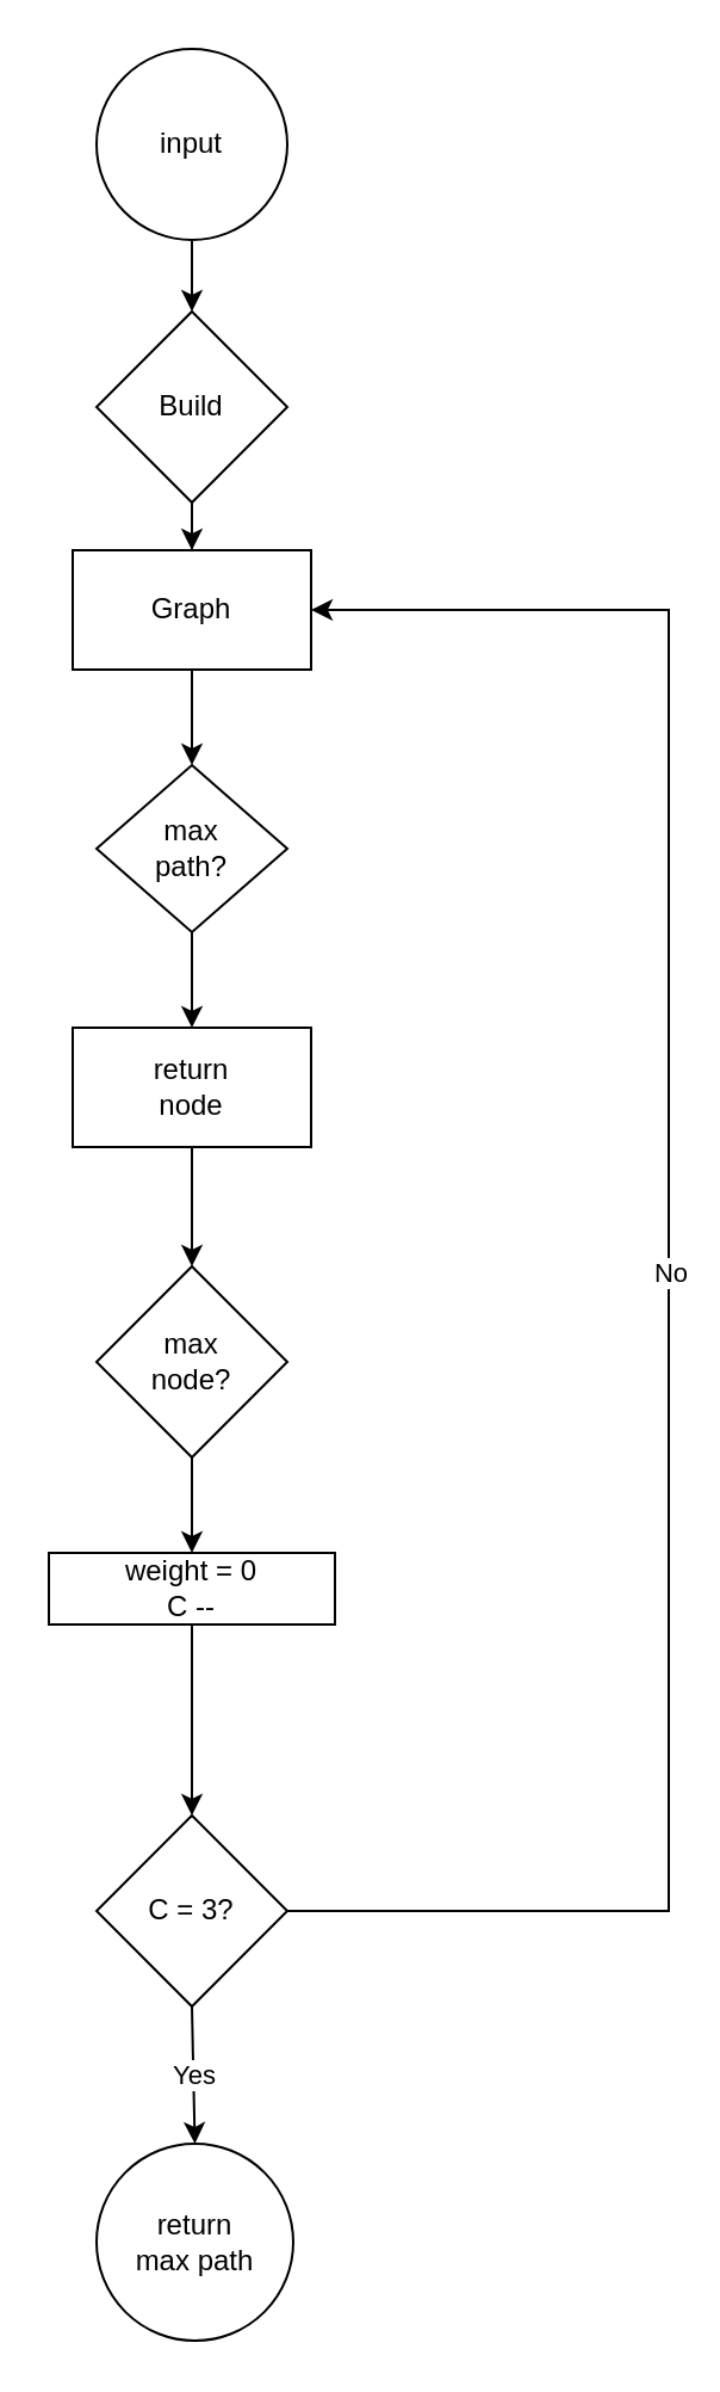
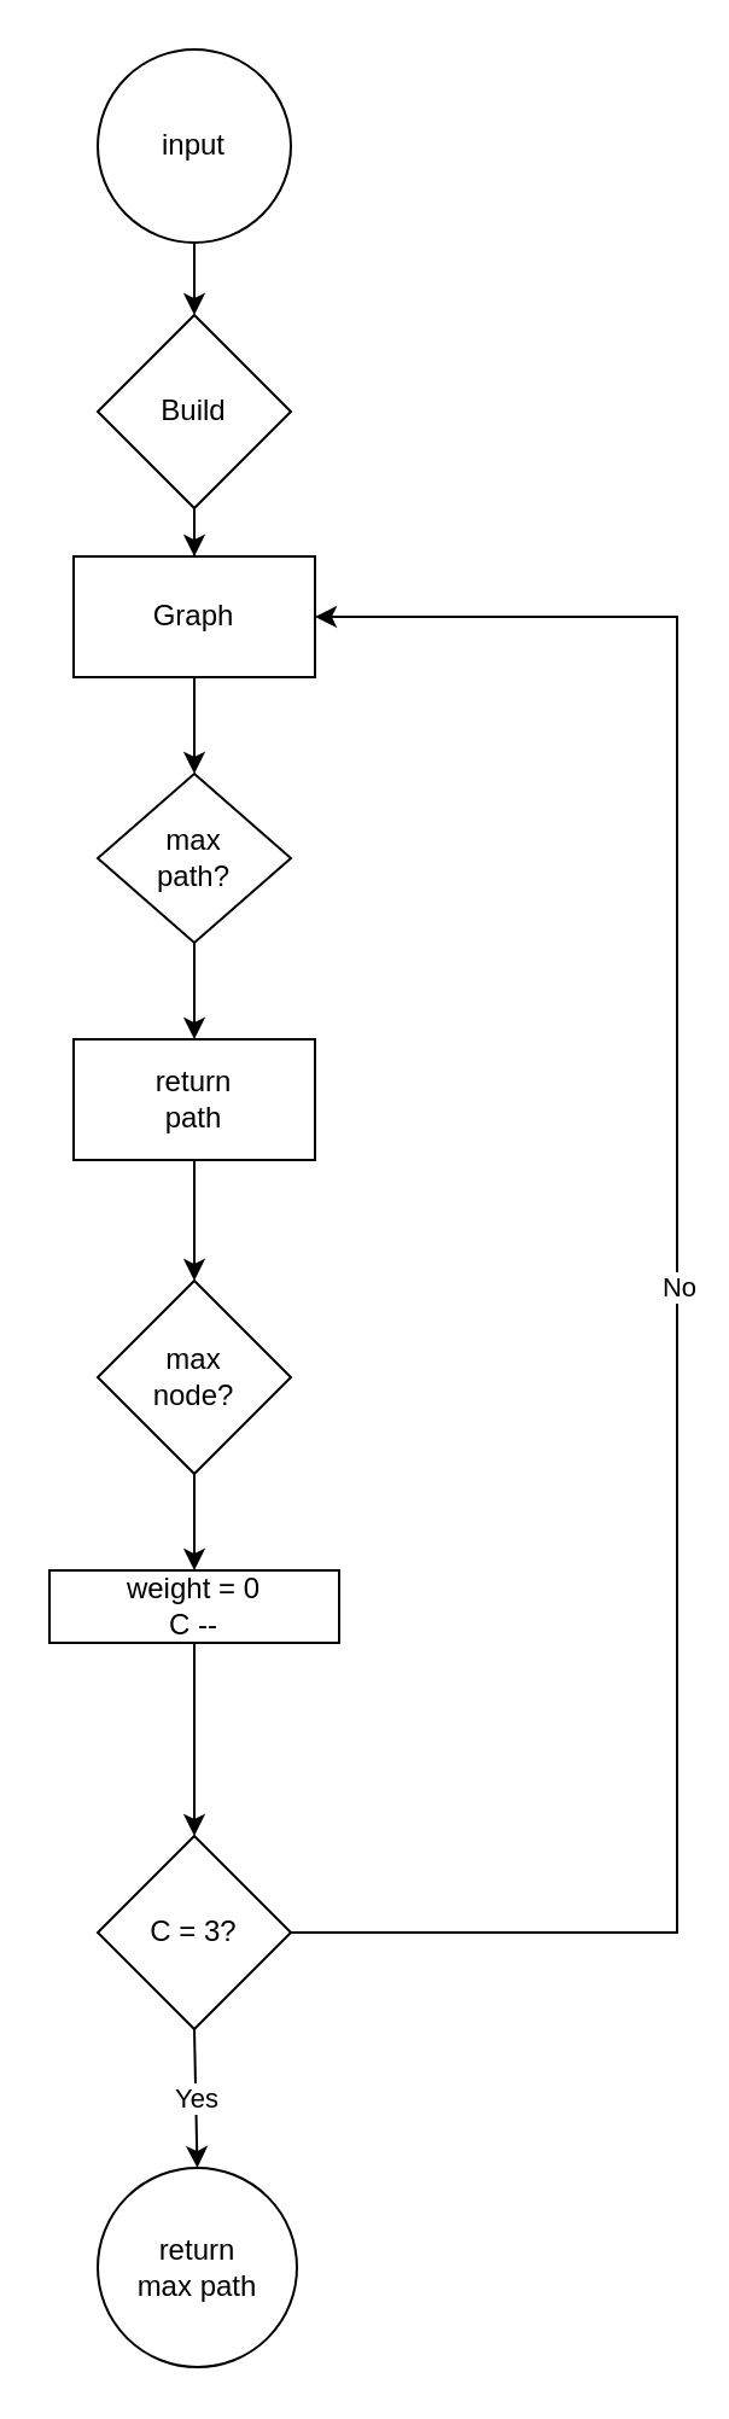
- <mxCell id="12" value="return&lt;br&gt;node" style="rounded=0;whiteSpace=wrap;html=1;" vertex="1" parent="1"><mxGeometry x="30" y="430" width="100" height="50" as="geometry" /></mxCell>
+ <mxCell id="12" value="return&lt;br&gt;path" style="rounded=0;whiteSpace=wrap;html=1;" vertex="1" parent="1"><mxGeometry x="30" y="430" width="100" height="50" as="geometry" /></mxCell>
